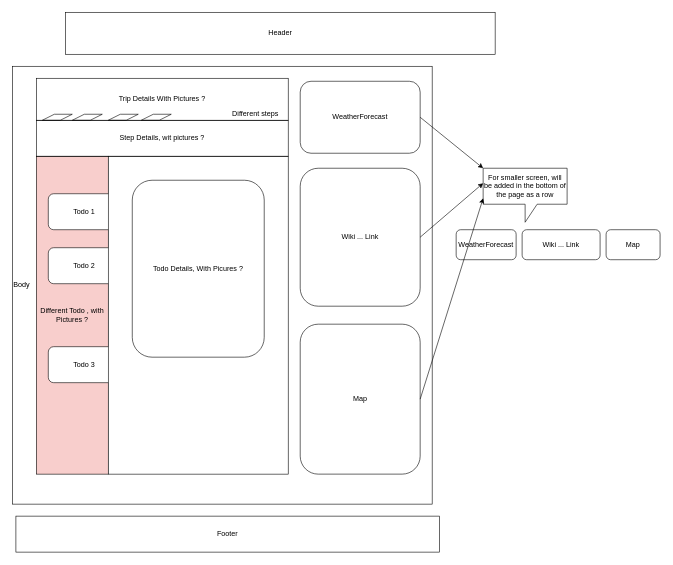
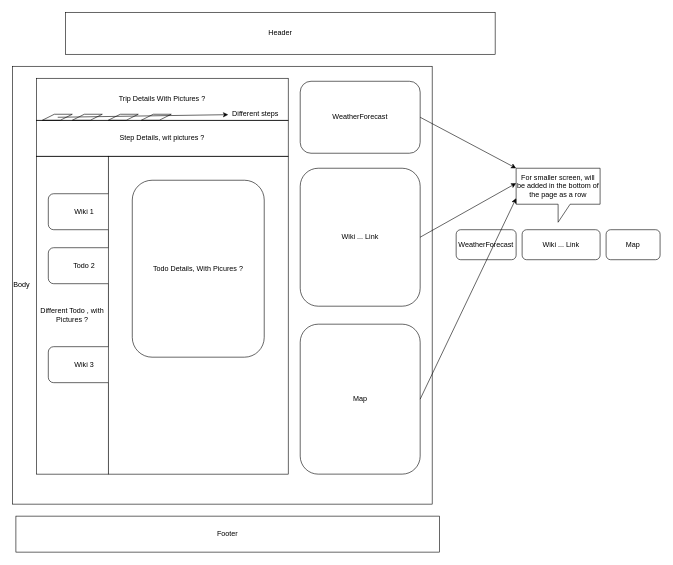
+ <mxCell id="18" value="" style="endArrow=classic;html=1;exitX=0.085;exitY=-0.083;exitDx=0;exitDy=0;exitPerimeter=0;" edge="1" parent="1" source="13" target="19"><mxGeometry width="50" height="50" relative="1" as="geometry"><mxPoint x="340" y="320" as="sourcePoint" /><mxPoint x="-10" y="110" as="targetPoint" /></mxGeometry></mxCell>
- <mxCell id="22" value="For smaller screen, will be added in the bottom of the page as a row" style="shape=callout;whiteSpace=wrap;html=1;perimeter=calloutPerimeter;labelBackgroundColor=none;fillColor=none;" vertex="1" parent="1"><mxGeometry x="805" y="280" width="140" height="90" as="geometry" /></mxCell>
+ <mxCell id="22" value="For smaller screen, will be added in the bottom of the page as a row" style="shape=callout;whiteSpace=wrap;html=1;perimeter=calloutPerimeter;labelBackgroundColor=none;fillColor=none;" vertex="1" parent="1"><mxGeometry x="860" y="280" width="140" height="90" as="geometry" /></mxCell>
- <mxCell id="5" value="Todo 1" style="rounded=1;whiteSpace=wrap;html=1;" vertex="1" parent="1"><mxGeometry x="80" y="322.5" width="120" height="60" as="geometry" /></mxCell>
+ <mxCell id="5" value="Wiki 1" style="rounded=1;whiteSpace=wrap;html=1;" vertex="1" parent="1"><mxGeometry x="80" y="322.5" width="120" height="60" as="geometry" /></mxCell>
- <mxCell id="4" value="Different Todo , with Pictures ?" style="rounded=0;whiteSpace=wrap;html=1;fillColor=#f8cecc;" vertex="1" parent="1"><mxGeometry x="60" y="260" width="120" height="530" as="geometry" /></mxCell>
+ <mxCell id="4" value="Different Todo , with Pictures ?" style="rounded=0;whiteSpace=wrap;html=1;" vertex="1" parent="1"><mxGeometry x="60" y="260" width="120" height="530" as="geometry" /></mxCell>
- <mxCell id="7" value="Todo 3" style="rounded=1;whiteSpace=wrap;html=1;" vertex="1" parent="1"><mxGeometry x="80" y="577.5" width="120" height="60" as="geometry" /></mxCell>
+ <mxCell id="7" value="Wiki 3" style="rounded=1;whiteSpace=wrap;html=1;" vertex="1" parent="1"><mxGeometry x="80" y="577.5" width="120" height="60" as="geometry" /></mxCell>
